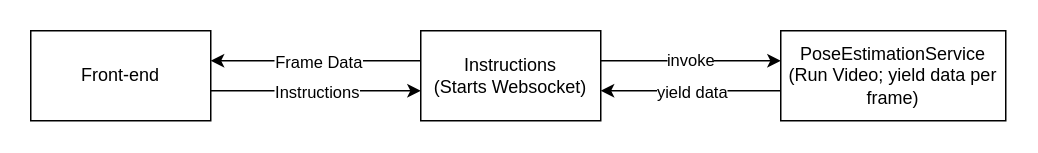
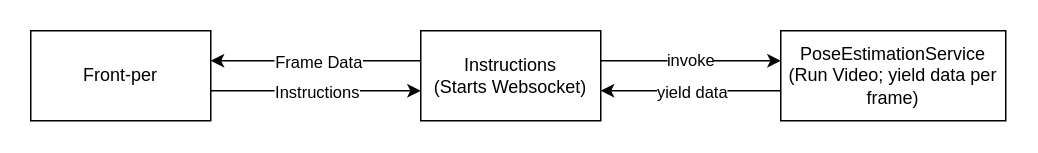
- <mxCell id="12" value="Front-end" style="rounded=0;whiteSpace=wrap;html=1;" vertex="1" parent="1"><mxGeometry x="20" y="20" width="120" height="60" as="geometry" /></mxCell>
+ <mxCell id="12" value="Front-per" style="rounded=0;whiteSpace=wrap;html=1;" vertex="1" parent="1"><mxGeometry x="20" y="20" width="120" height="60" as="geometry" /></mxCell>
